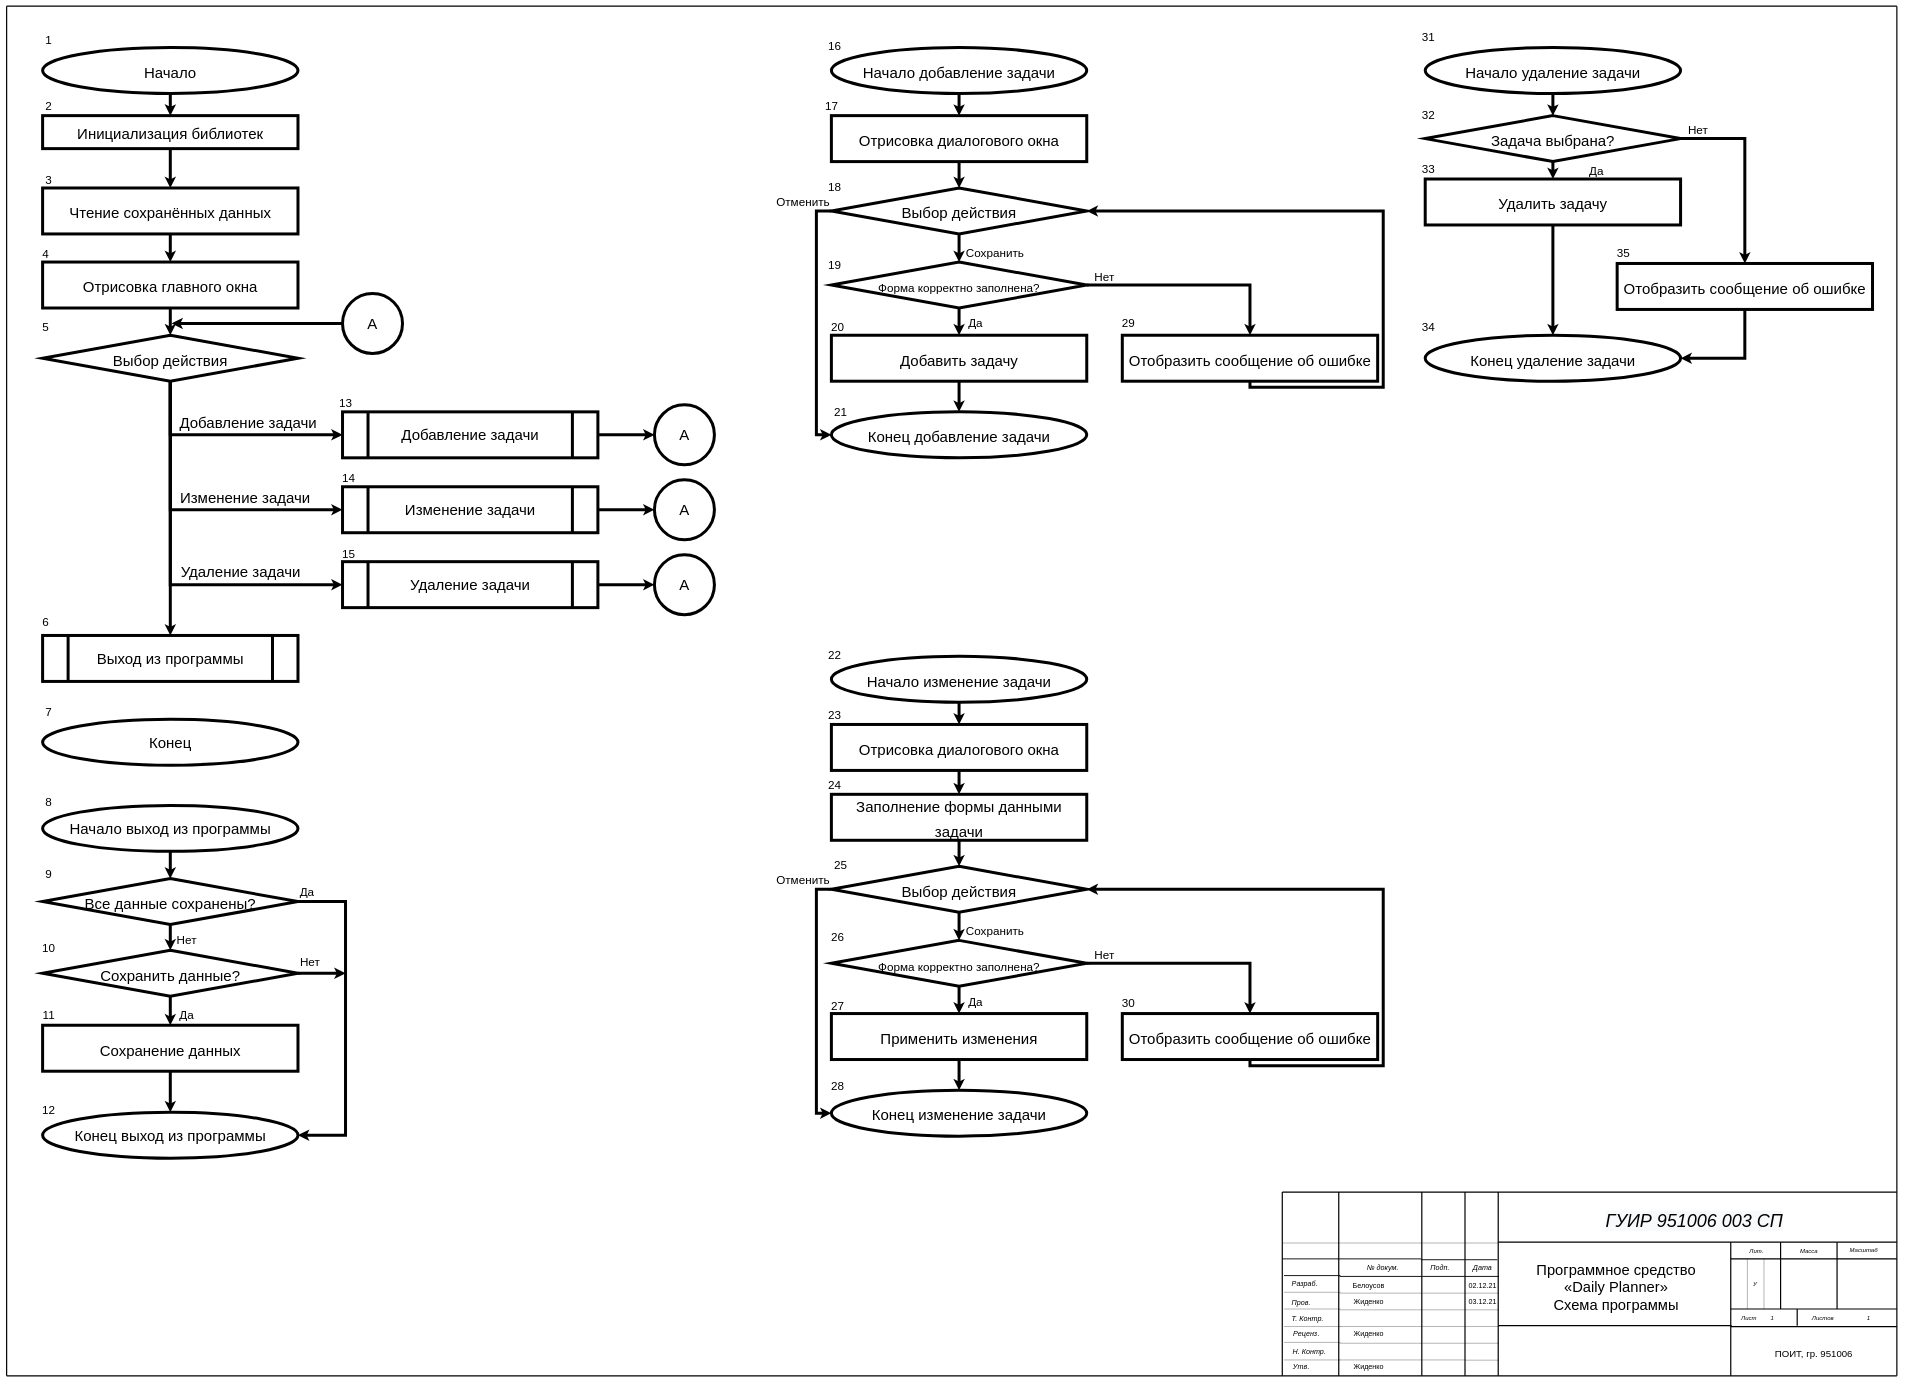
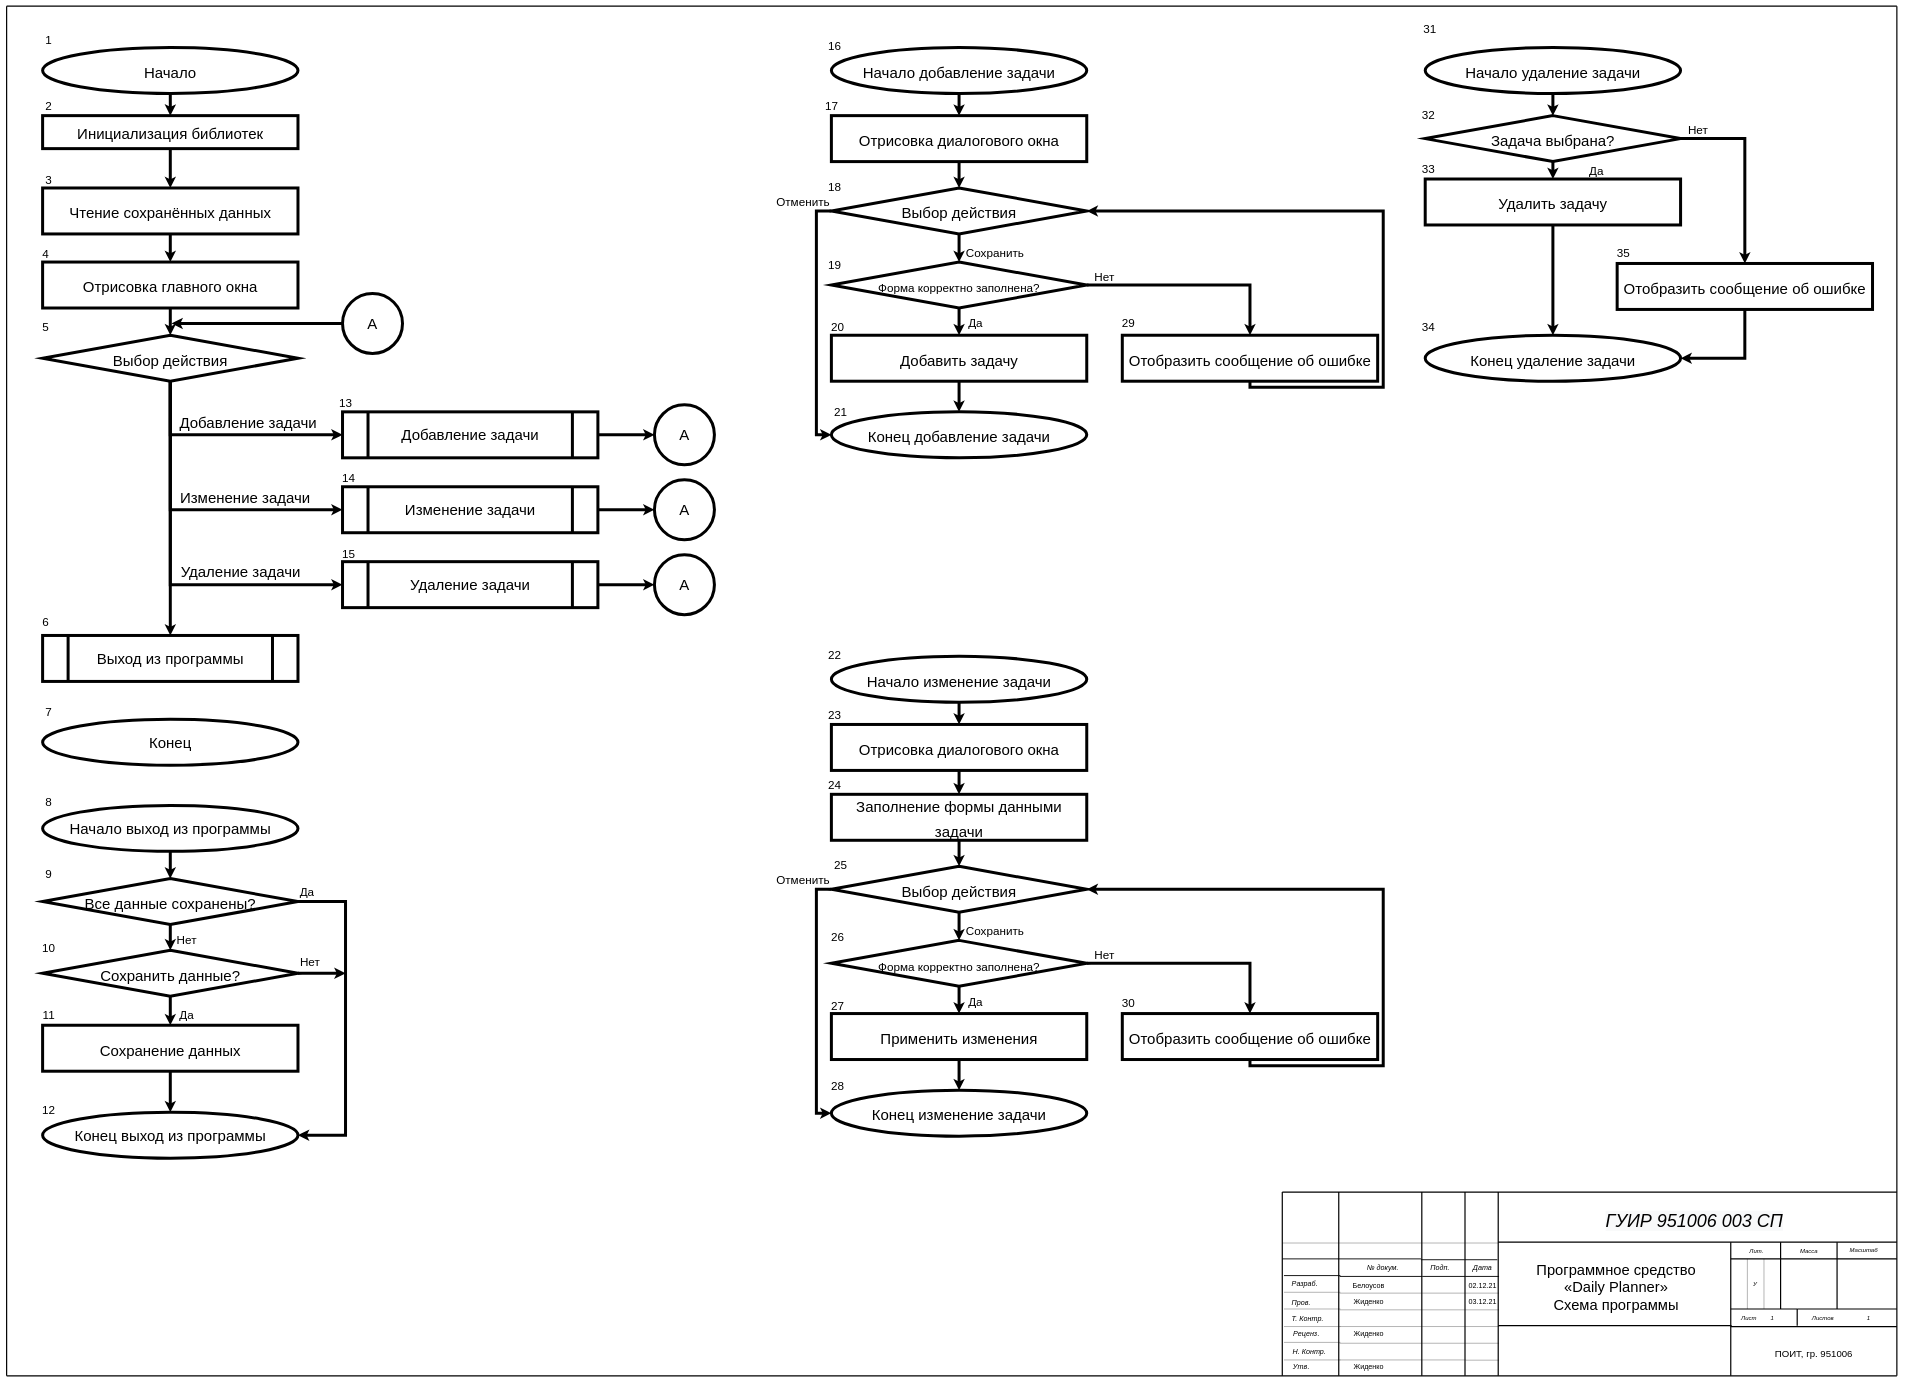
- <mxCell id="211" value="31" style="text;html=1;align=center;verticalAlign=middle;resizable=0;points=[];autosize=1;strokeColor=none;fillColor=none;fontSize=39;" vertex="1" parent="1"><mxGeometry x="4730" y="98" width="60" height="50" as="geometry" /></mxCell>
+ <mxCell id="211" value="31" style="text;html=1;align=center;verticalAlign=middle;resizable=0;points=[];autosize=1;strokeColor=none;fillColor=none;fontSize=39;" vertex="1" parent="1"><mxGeometry x="4735" y="73" width="60" height="50" as="geometry" /></mxCell>
